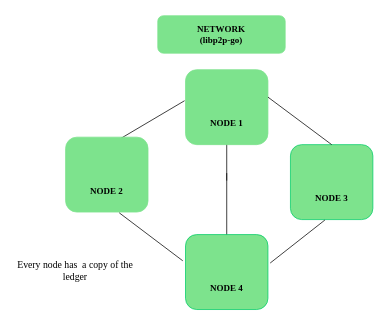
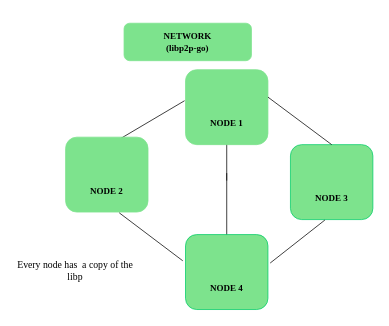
- <mxCell id="16" value="&lt;b&gt;&lt;font color=&quot;#000000&quot;&gt;NETWORK&lt;br&gt;(libp2p-go)&lt;/font&gt;&lt;br&gt;&lt;/b&gt;" style="rounded=1;whiteSpace=wrap;html=1;fontFamily=Tahoma;fontColor=#ffffff;fillColor=#7DE38D;strokeColor=#7DE38D;" parent="5" vertex="1"><mxGeometry x="123" width="170" height="50" as="geometry" /></mxCell>
+ <mxCell id="16" value="&lt;b&gt;&lt;font color=&quot;#000000&quot;&gt;NETWORK&lt;br&gt;(libp2p-go)&lt;/font&gt;&lt;br&gt;&lt;/b&gt;" style="rounded=1;whiteSpace=wrap;html=1;fontFamily=Tahoma;fontColor=#ffffff;fillColor=#7DE38D;strokeColor=#7DE38D;" parent="5" vertex="1"><mxGeometry x="78" y="10" width="170" height="50" as="geometry" /></mxCell>
- <mxCell id="4" value="&lt;font style=&quot;font-size: 13px&quot;&gt;Every node has&amp;nbsp; a copy of the ledger&lt;/font&gt;" style="text;html=1;strokeColor=none;fillColor=none;align=center;verticalAlign=middle;whiteSpace=wrap;rounded=0;fontFamily=Tahoma;fontSize=13;fontColor=none;" parent="2" vertex="1"><mxGeometry y="330" width="160" height="20" as="geometry" /></mxCell>
+ <mxCell id="4" value="&lt;font style=&quot;font-size: 13px&quot;&gt;Every node has&amp;nbsp; a copy of the libp&lt;/font&gt;" style="text;html=1;strokeColor=none;fillColor=none;align=center;verticalAlign=middle;whiteSpace=wrap;rounded=0;fontFamily=Tahoma;fontSize=13;fontColor=none;" parent="2" vertex="1"><mxGeometry y="330" width="160" height="20" as="geometry" /></mxCell>
